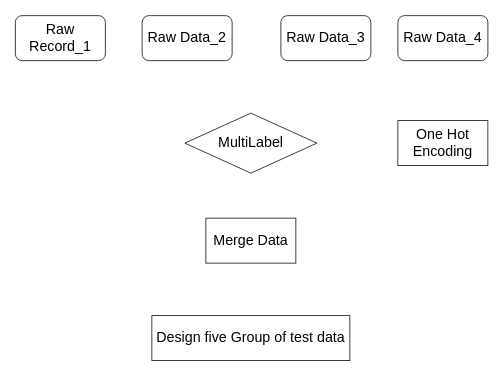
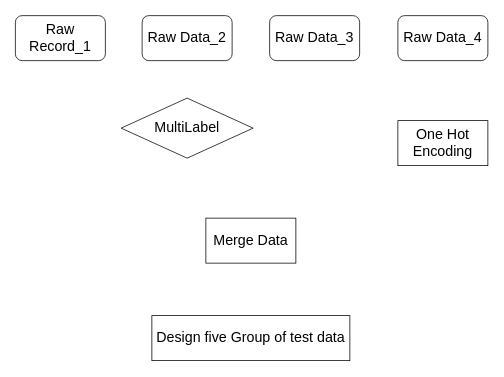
- <mxCell id="4" value="Raw Data_3" style="rounded=1;whiteSpace=wrap;html=1;fontSize=19;" vertex="1" parent="1"><mxGeometry x="374" y="20" width="120" height="60" as="geometry" /></mxCell>
+ <mxCell id="4" value="Raw Data_3" style="rounded=1;whiteSpace=wrap;html=1;fontSize=19;" vertex="1" parent="1"><mxGeometry x="359" y="20" width="120" height="60" as="geometry" /></mxCell>
- <mxCell id="7" value="MultiLabel" style="rhombus;whiteSpace=wrap;html=1;fontSize=19;" vertex="1" parent="1"><mxGeometry x="246" y="150" width="176" height="80" as="geometry" /></mxCell>
+ <mxCell id="7" value="MultiLabel" style="rhombus;whiteSpace=wrap;html=1;fontSize=19;" vertex="1" parent="1"><mxGeometry x="161" y="130" width="176" height="80" as="geometry" /></mxCell>
